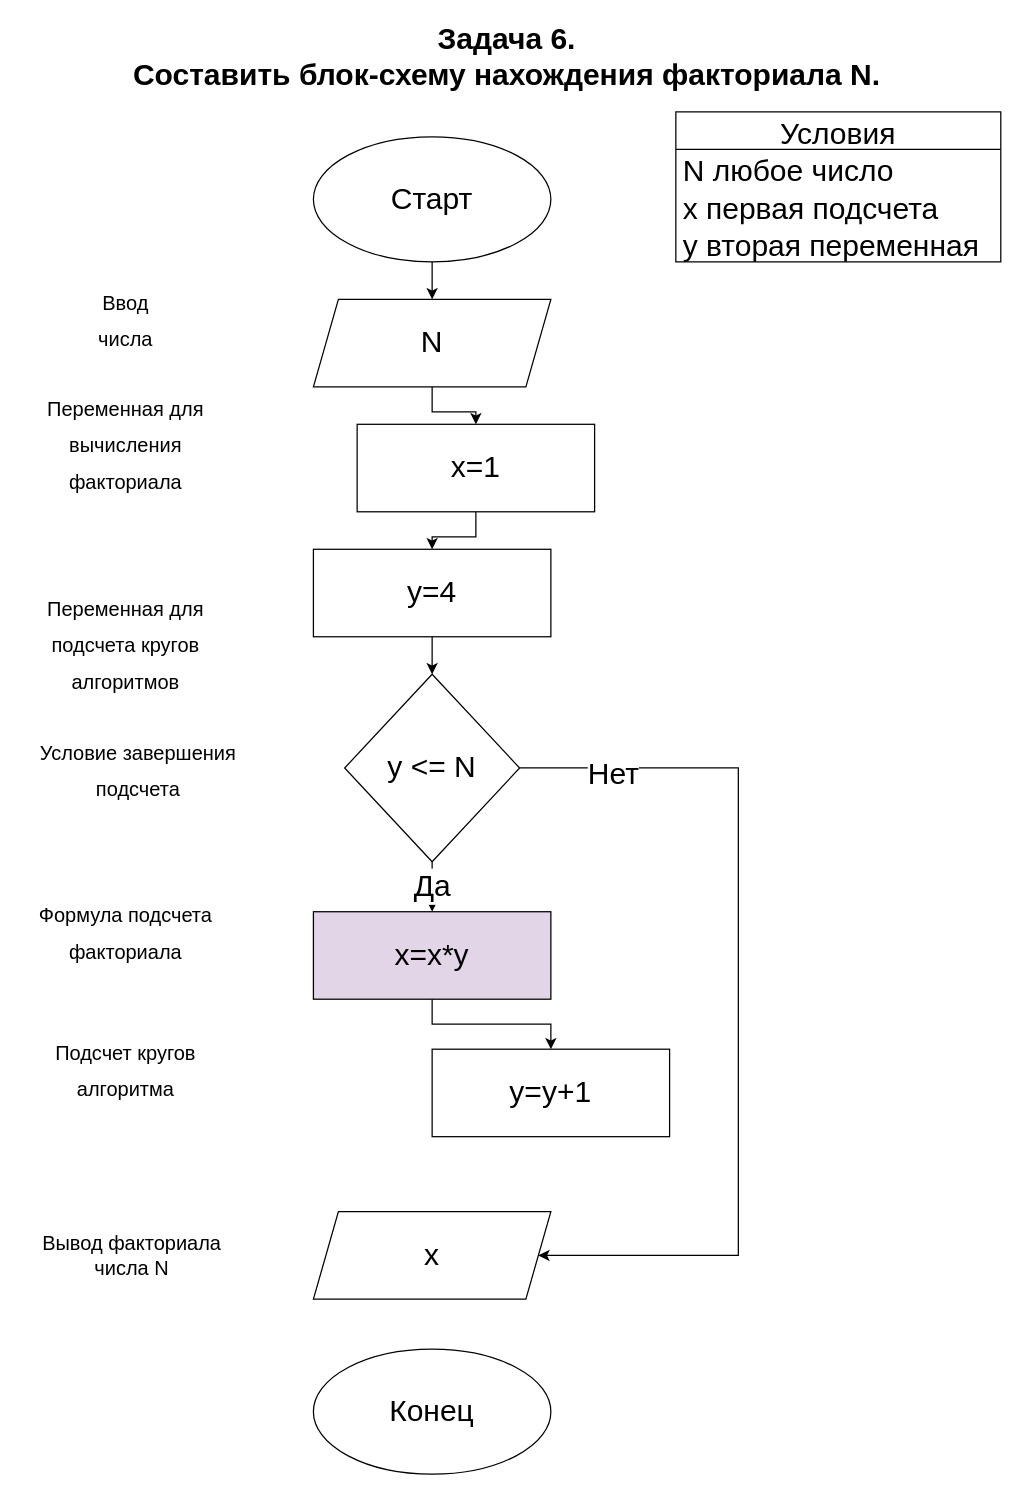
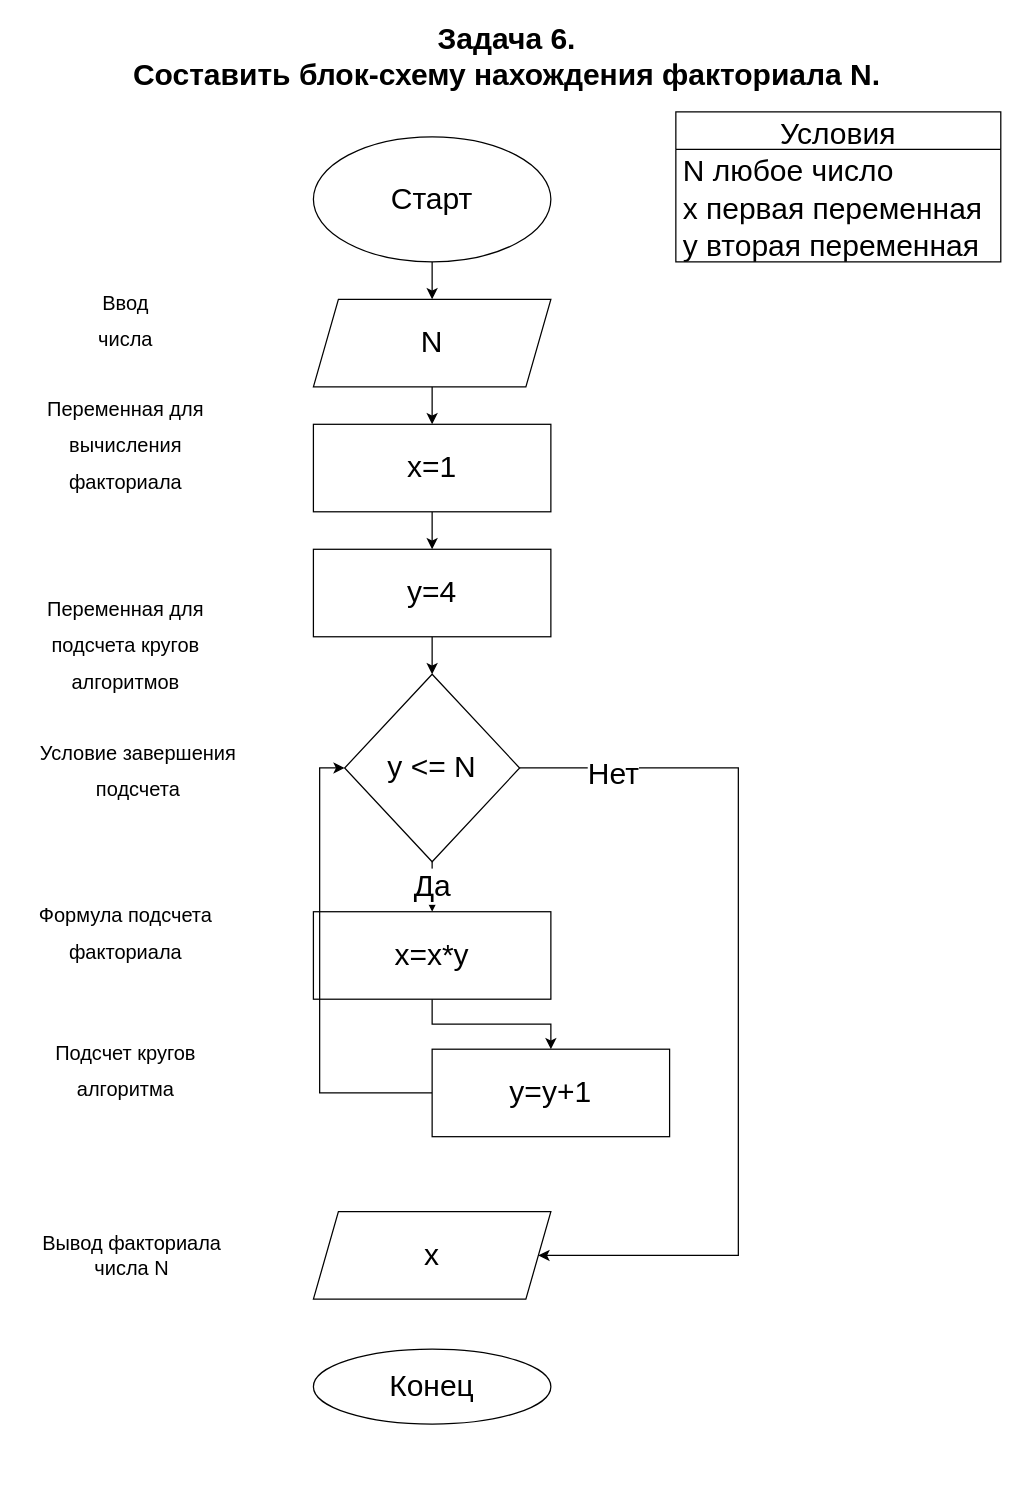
- <mxCell id="22" value="x первая подсчета" style="text;strokeColor=none;fillColor=none;align=left;verticalAlign=middle;spacingLeft=4;spacingRight=4;overflow=hidden;points=[[0,0.5],[1,0.5]];portConstraint=eastwest;rotatable=0;fontSize=24;" vertex="1" parent="20"><mxGeometry y="60" width="260" height="30" as="geometry" /></mxCell>
+ <mxCell id="22" value="x первая переменная" style="text;strokeColor=none;fillColor=none;align=left;verticalAlign=middle;spacingLeft=4;spacingRight=4;overflow=hidden;points=[[0,0.5],[1,0.5]];portConstraint=eastwest;rotatable=0;fontSize=24;" vertex="1" parent="20"><mxGeometry y="60" width="260" height="30" as="geometry" /></mxCell>
- <mxCell id="7" value="x=1" style="rounded=0;whiteSpace=wrap;html=1;fontSize=24;" vertex="1" parent="1"><mxGeometry x="285" y="339" width="190" height="70" as="geometry" /></mxCell>
+ <mxCell id="7" value="x=1" style="rounded=0;whiteSpace=wrap;html=1;fontSize=24;" vertex="1" parent="1"><mxGeometry x="250" y="339" width="190" height="70" as="geometry" /></mxCell>
- <mxCell id="15" value="x=x*y" style="rounded=0;whiteSpace=wrap;html=1;fontSize=24;fillColor=#e1d5e7;" vertex="1" parent="1"><mxGeometry x="250" y="729" width="190" height="70" as="geometry" /></mxCell>
+ <mxCell id="15" value="x=x*y" style="rounded=0;whiteSpace=wrap;html=1;fontSize=24;" vertex="1" parent="1"><mxGeometry x="250" y="729" width="190" height="70" as="geometry" /></mxCell>
+ <mxCell id="16" style="edgeStyle=orthogonalEdgeStyle;rounded=0;orthogonalLoop=1;jettySize=auto;html=1;exitX=0;exitY=0.5;exitDx=0;exitDy=0;entryX=0;entryY=0.5;entryDx=0;entryDy=0;fontSize=24;" edge="1" parent="1" source="17" target="13"><mxGeometry relative="1" as="geometry" /></mxCell>
- <mxCell id="19" value="&lt;font style=&quot;font-size: 24px;&quot;&gt;Конец&lt;/font&gt;" style="ellipse;whiteSpace=wrap;html=1;" vertex="1" parent="1"><mxGeometry x="250" y="1079" width="190" height="100" as="geometry" /></mxCell>
+ <mxCell id="19" value="&lt;font style=&quot;font-size: 24px;&quot;&gt;Конец&lt;/font&gt;" style="ellipse;whiteSpace=wrap;html=1;" vertex="1" parent="1"><mxGeometry x="250" y="1079" width="190" height="60" as="geometry" /></mxCell>
